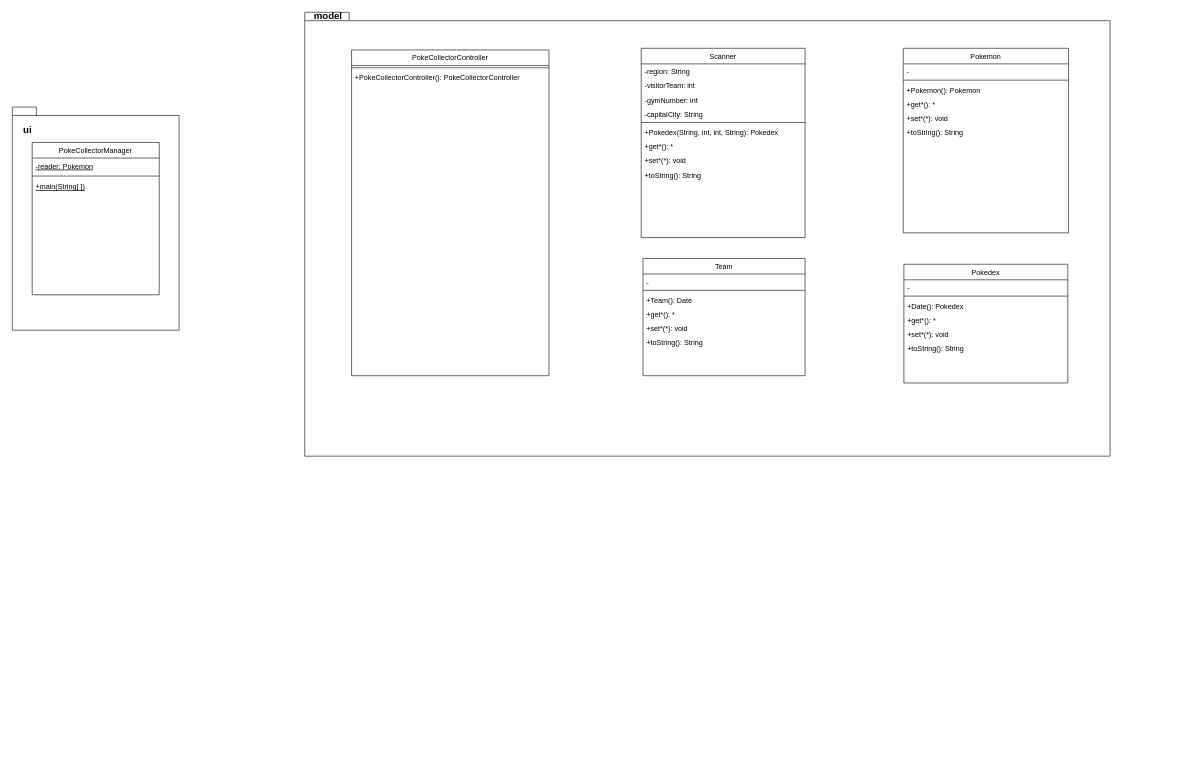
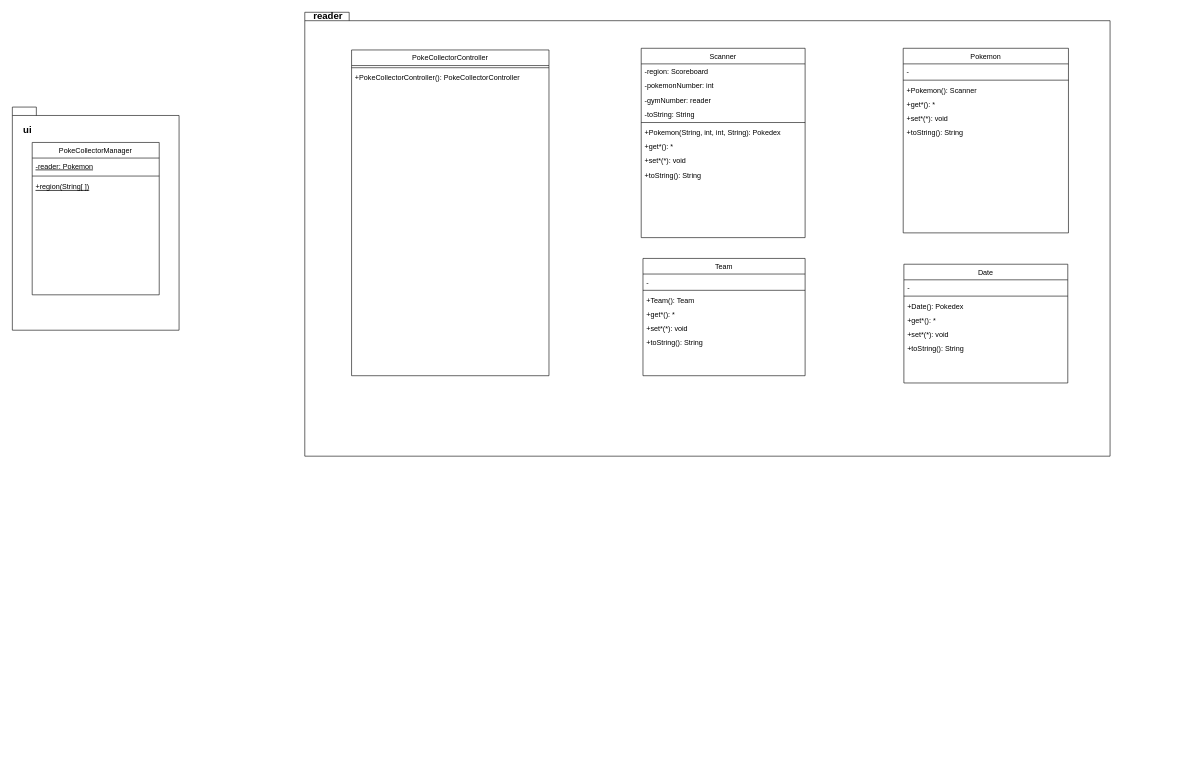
- <mxCell id="53" value="model" style="text;strokeColor=none;fillColor=none;html=1;fontSize=16;fontStyle=1;verticalAlign=middle;align=center;" parent="17" vertex="1"><mxGeometry x="-18.642" width="230.095" height="9.051" as="geometry" /></mxCell>
+ <mxCell id="53" value="reader" style="text;strokeColor=none;fillColor=none;html=1;fontSize=16;fontStyle=1;verticalAlign=middle;align=center;" parent="17" vertex="1"><mxGeometry x="-18.642" width="230.095" height="9.051" as="geometry" /></mxCell>
- <mxCell id="27" value="-region: String" style="text;align=left;verticalAlign=top;spacingLeft=4;spacingRight=4;overflow=hidden;rotatable=0;points=[[0,0.5],[1,0.5]];portConstraint=eastwest;" parent="26" vertex="1"><mxGeometry y="26" width="273.238" height="23.533" as="geometry" /></mxCell>
+ <mxCell id="27" value="-region: Scoreboard" style="text;align=left;verticalAlign=top;spacingLeft=4;spacingRight=4;overflow=hidden;rotatable=0;points=[[0,0.5],[1,0.5]];portConstraint=eastwest;" parent="26" vertex="1"><mxGeometry y="26" width="273.238" height="23.533" as="geometry" /></mxCell>
- <mxCell id="28" value="-visitorTeam: int" style="text;align=left;verticalAlign=top;spacingLeft=4;spacingRight=4;overflow=hidden;rotatable=0;points=[[0,0.5],[1,0.5]];portConstraint=eastwest;rounded=0;shadow=0;html=0;" parent="26" vertex="1"><mxGeometry y="49.533" width="273.238" height="23.533" as="geometry" /></mxCell>
+ <mxCell id="28" value="-pokemonNumber: int" style="text;align=left;verticalAlign=top;spacingLeft=4;spacingRight=4;overflow=hidden;rotatable=0;points=[[0,0.5],[1,0.5]];portConstraint=eastwest;rounded=0;shadow=0;html=0;" parent="26" vertex="1"><mxGeometry y="49.533" width="273.238" height="23.533" as="geometry" /></mxCell>
- <mxCell id="22" value="+Pokemon(): Pokemon" style="text;align=left;verticalAlign=top;spacingLeft=4;spacingRight=4;overflow=hidden;rotatable=0;points=[[0,0.5],[1,0.5]];portConstraint=eastwest;" parent="19" vertex="1"><mxGeometry y="56.774" width="275.5" height="23.533" as="geometry" /></mxCell>
+ <mxCell id="22" value="+Pokemon(): Scanner" style="text;align=left;verticalAlign=top;spacingLeft=4;spacingRight=4;overflow=hidden;rotatable=0;points=[[0,0.5],[1,0.5]];portConstraint=eastwest;" parent="19" vertex="1"><mxGeometry y="56.774" width="275.5" height="23.533" as="geometry" /></mxCell>
- <mxCell id="29" value="-gymNumber: int" style="text;align=left;verticalAlign=top;spacingLeft=4;spacingRight=4;overflow=hidden;rotatable=0;points=[[0,0.5],[1,0.5]];portConstraint=eastwest;" parent="26" vertex="1"><mxGeometry y="73.066" width="273.238" height="23.533" as="geometry" /></mxCell>
+ <mxCell id="29" value="-gymNumber: reader" style="text;align=left;verticalAlign=top;spacingLeft=4;spacingRight=4;overflow=hidden;rotatable=0;points=[[0,0.5],[1,0.5]];portConstraint=eastwest;" parent="26" vertex="1"><mxGeometry y="73.066" width="273.238" height="23.533" as="geometry" /></mxCell>
- <mxCell id="30" value="-capitalCity: String" style="text;align=left;verticalAlign=top;spacingLeft=4;spacingRight=4;overflow=hidden;rotatable=0;points=[[0,0.5],[1,0.5]];portConstraint=eastwest;" parent="26" vertex="1"><mxGeometry y="96.599" width="273.238" height="23.533" as="geometry" /></mxCell>
+ <mxCell id="30" value="-toString: String" style="text;align=left;verticalAlign=top;spacingLeft=4;spacingRight=4;overflow=hidden;rotatable=0;points=[[0,0.5],[1,0.5]];portConstraint=eastwest;" parent="26" vertex="1"><mxGeometry y="96.599" width="273.238" height="23.533" as="geometry" /></mxCell>
- <mxCell id="32" value="+Pokedex(String, int, int, String): Pokedex" style="text;align=left;verticalAlign=top;spacingLeft=4;spacingRight=4;overflow=hidden;rotatable=0;points=[[0,0.5],[1,0.5]];portConstraint=eastwest;" parent="26" vertex="1"><mxGeometry y="127.372" width="273.238" height="23.533" as="geometry" /></mxCell>
+ <mxCell id="32" value="+Pokemon(String, int, int, String): Pokedex" style="text;align=left;verticalAlign=top;spacingLeft=4;spacingRight=4;overflow=hidden;rotatable=0;points=[[0,0.5],[1,0.5]];portConstraint=eastwest;" parent="26" vertex="1"><mxGeometry y="127.372" width="273.238" height="23.533" as="geometry" /></mxCell>
- <mxCell id="8" value="+main(String[ ])" style="text;align=left;verticalAlign=top;spacingLeft=4;spacingRight=4;overflow=hidden;rotatable=0;points=[[0,0.5],[1,0.5]];portConstraint=eastwest;fontStyle=4" parent="5" vertex="1"><mxGeometry y="60" width="211.765" height="26" as="geometry" /></mxCell>
+ <mxCell id="8" value="+region(String[ ])" style="text;align=left;verticalAlign=top;spacingLeft=4;spacingRight=4;overflow=hidden;rotatable=0;points=[[0,0.5],[1,0.5]];portConstraint=eastwest;fontStyle=4" parent="5" vertex="1"><mxGeometry y="60" width="211.765" height="26" as="geometry" /></mxCell>
- <mxCell id="36" value="Pokedex" style="swimlane;fontStyle=0;align=center;verticalAlign=top;childLayout=stackLayout;horizontal=1;startSize=26;horizontalStack=0;resizeParent=1;resizeLast=0;collapsible=1;marginBottom=0;rounded=0;shadow=0;strokeWidth=1;" parent="17" vertex="1"><mxGeometry x="1056.274" y="419.998" width="273.238" height="197.971" as="geometry"><mxRectangle x="550" y="140" width="160" height="26" as="alternateBounds" /></mxGeometry></mxCell>
+ <mxCell id="36" value="Date" style="swimlane;fontStyle=0;align=center;verticalAlign=top;childLayout=stackLayout;horizontal=1;startSize=26;horizontalStack=0;resizeParent=1;resizeLast=0;collapsible=1;marginBottom=0;rounded=0;shadow=0;strokeWidth=1;" parent="17" vertex="1"><mxGeometry x="1056.274" y="419.998" width="273.238" height="197.971" as="geometry"><mxRectangle x="550" y="140" width="160" height="26" as="alternateBounds" /></mxGeometry></mxCell>
- <mxCell id="49" value="+Team(): Date" style="text;align=left;verticalAlign=top;spacingLeft=4;spacingRight=4;overflow=hidden;rotatable=0;points=[[0,0.5],[1,0.5]];portConstraint=eastwest;" parent="46" vertex="1"><mxGeometry y="56.774" width="270.309" height="23.533" as="geometry" /></mxCell>
+ <mxCell id="49" value="+Team(): Team" style="text;align=left;verticalAlign=top;spacingLeft=4;spacingRight=4;overflow=hidden;rotatable=0;points=[[0,0.5],[1,0.5]];portConstraint=eastwest;" parent="46" vertex="1"><mxGeometry y="56.774" width="270.309" height="23.533" as="geometry" /></mxCell>
